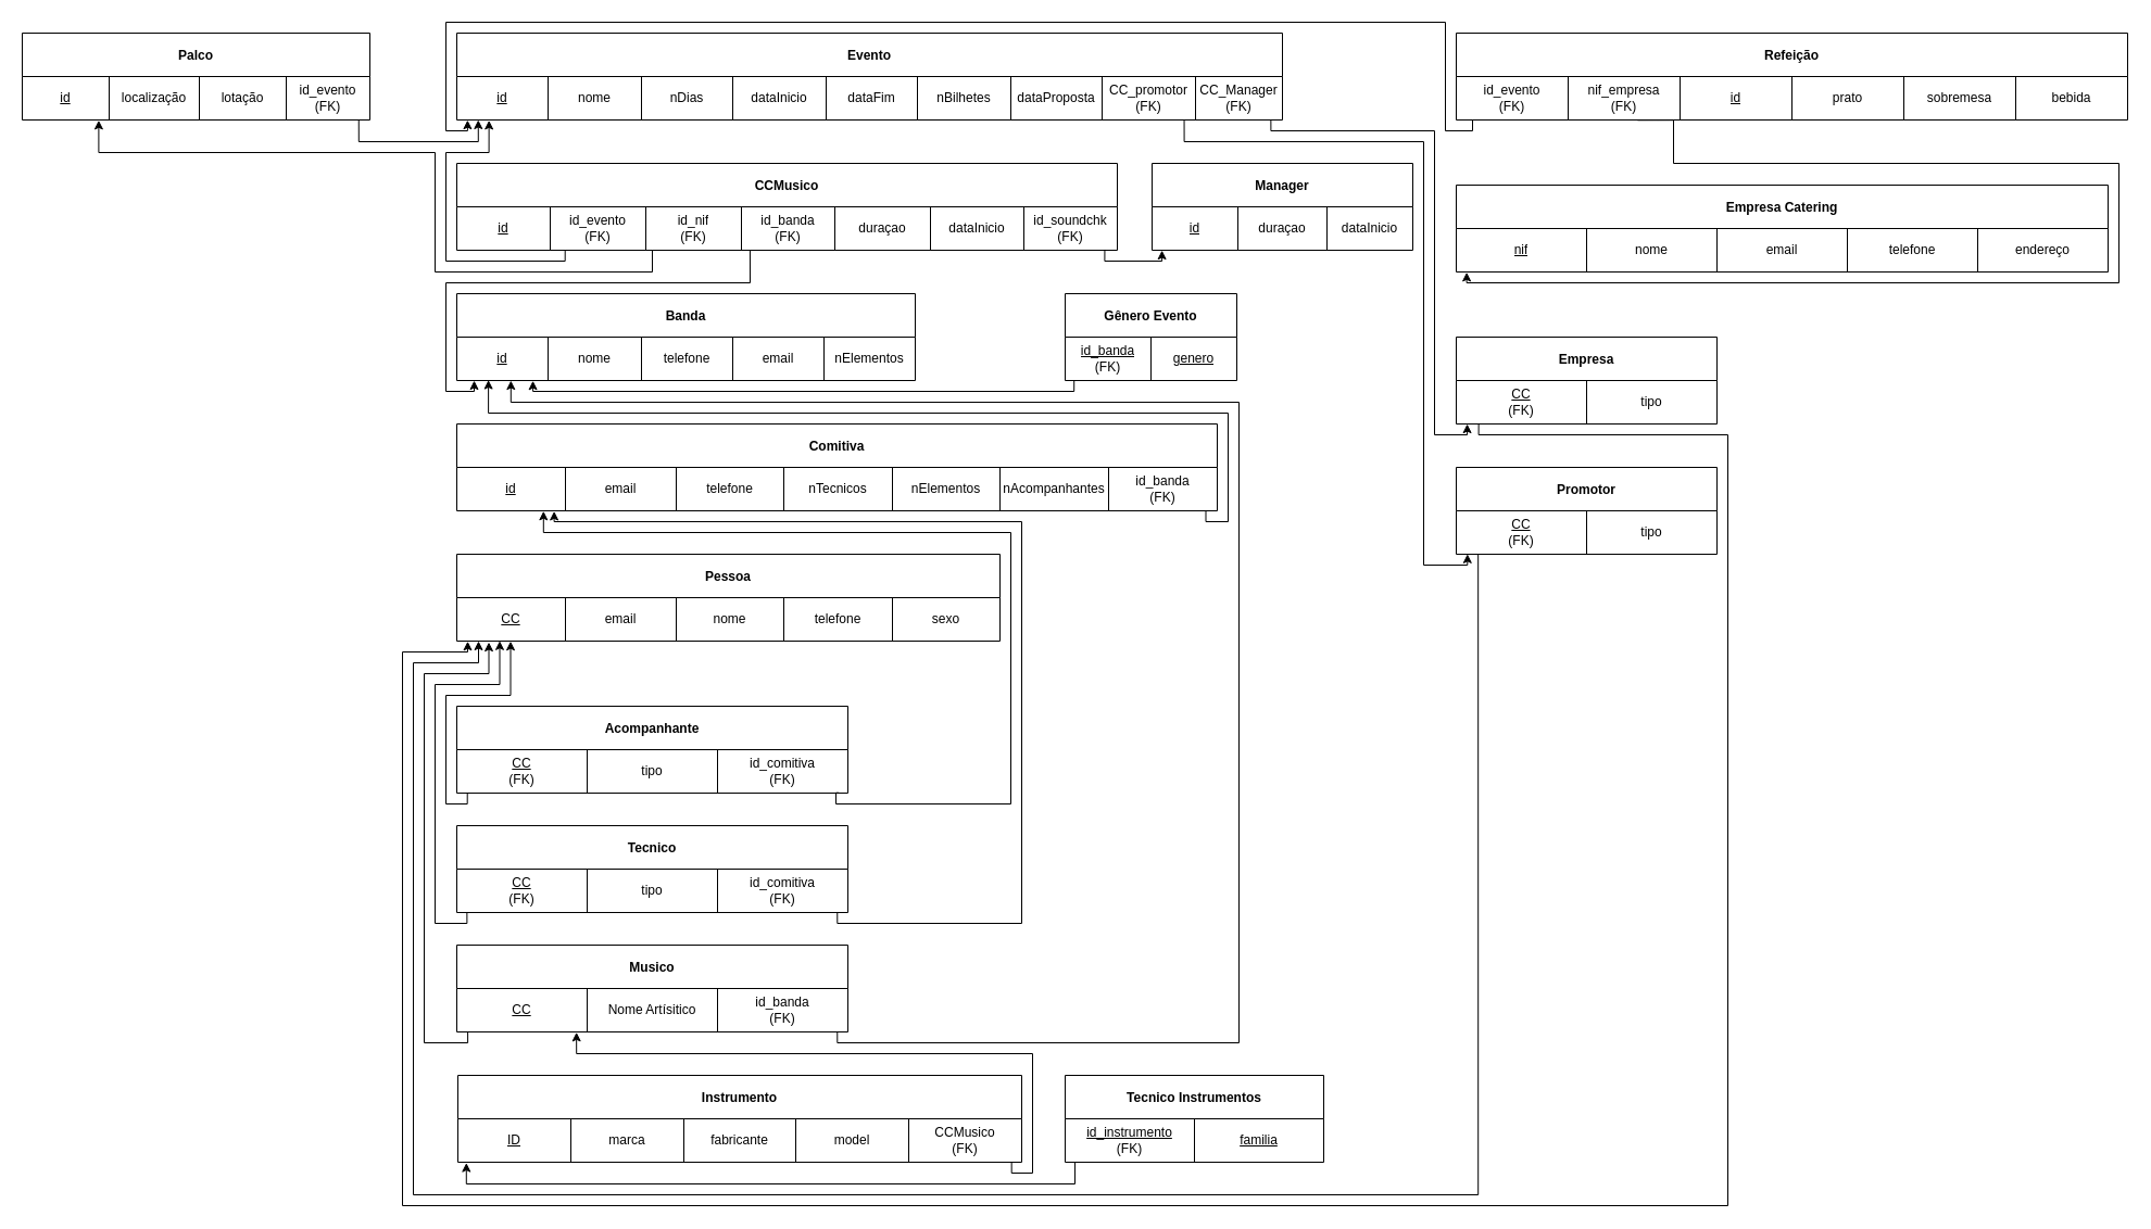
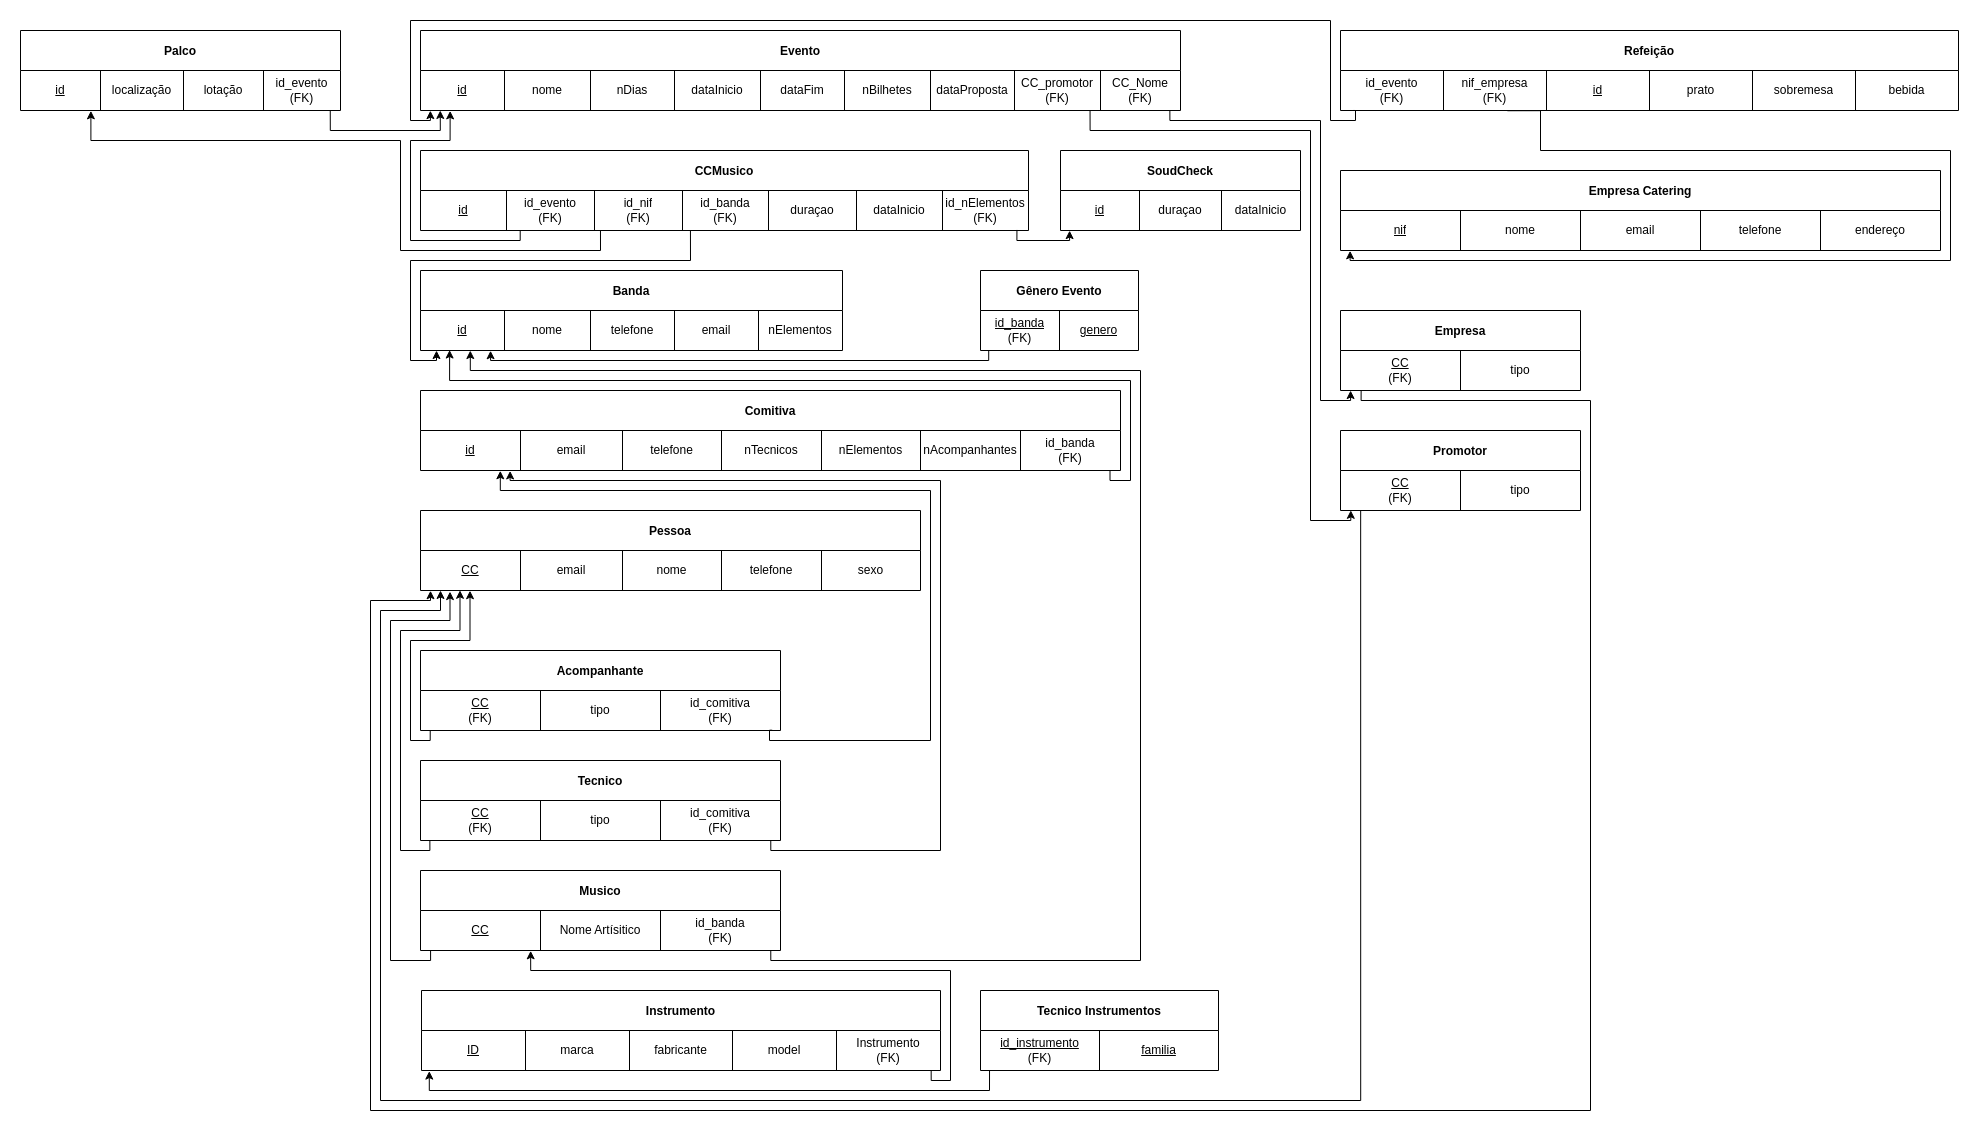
- <mxCell id="12" value="CC_Manager&lt;br&gt;(FK)" style="shape=partialRectangle;html=1;whiteSpace=wrap;connectable=0;fillColor=none;top=0;left=0;bottom=0;right=0;overflow=hidden;" parent="3" vertex="1"><mxGeometry x="680" width="80" height="40" as="geometry"><mxRectangle width="80" height="40" as="alternateBounds" /></mxGeometry></mxCell>
+ <mxCell id="12" value="CC_Nome&lt;br&gt;(FK)" style="shape=partialRectangle;html=1;whiteSpace=wrap;connectable=0;fillColor=none;top=0;left=0;bottom=0;right=0;overflow=hidden;" parent="3" vertex="1"><mxGeometry x="680" width="80" height="40" as="geometry"><mxRectangle width="80" height="40" as="alternateBounds" /></mxGeometry></mxCell>
- <mxCell id="31" value="Manager" style="shape=table;startSize=40;container=1;collapsible=0;childLayout=tableLayout;fontStyle=1;align=center;" parent="1" vertex="1"><mxGeometry x="1060" y="150" width="240" height="80" as="geometry" /></mxCell>
+ <mxCell id="31" value="SoudCheck" style="shape=table;startSize=40;container=1;collapsible=0;childLayout=tableLayout;fontStyle=1;align=center;" parent="1" vertex="1"><mxGeometry x="1060" y="150" width="240" height="80" as="geometry" /></mxCell>
- <mxCell id="21" value="id_soundchk&lt;br&gt;(FK)" style="shape=partialRectangle;html=1;whiteSpace=wrap;connectable=0;fillColor=none;top=0;left=0;bottom=0;right=0;overflow=hidden;" parent="14" vertex="1"><mxGeometry x="522" width="86" height="40" as="geometry"><mxRectangle width="86" height="40" as="alternateBounds" /></mxGeometry></mxCell>
+ <mxCell id="21" value="id_nElementos&lt;br&gt;(FK)" style="shape=partialRectangle;html=1;whiteSpace=wrap;connectable=0;fillColor=none;top=0;left=0;bottom=0;right=0;overflow=hidden;" parent="14" vertex="1"><mxGeometry x="522" width="86" height="40" as="geometry"><mxRectangle width="86" height="40" as="alternateBounds" /></mxGeometry></mxCell>
- <mxCell id="85" value="CCMusico&lt;br&gt;(FK)" style="shape=partialRectangle;html=1;whiteSpace=wrap;connectable=0;fillColor=none;top=0;left=0;bottom=0;right=0;overflow=hidden;" parent="80" vertex="1"><mxGeometry x="415" width="104" height="40" as="geometry"><mxRectangle width="104" height="40" as="alternateBounds" /></mxGeometry></mxCell>
+ <mxCell id="85" value="Instrumento&lt;br&gt;(FK)" style="shape=partialRectangle;html=1;whiteSpace=wrap;connectable=0;fillColor=none;top=0;left=0;bottom=0;right=0;overflow=hidden;" parent="80" vertex="1"><mxGeometry x="415" width="104" height="40" as="geometry"><mxRectangle width="104" height="40" as="alternateBounds" /></mxGeometry></mxCell>
